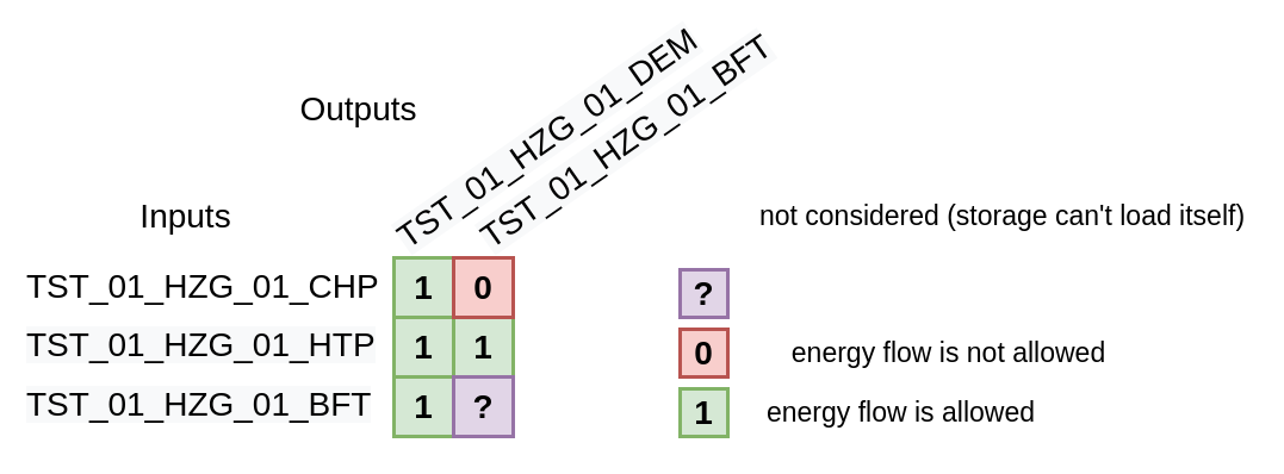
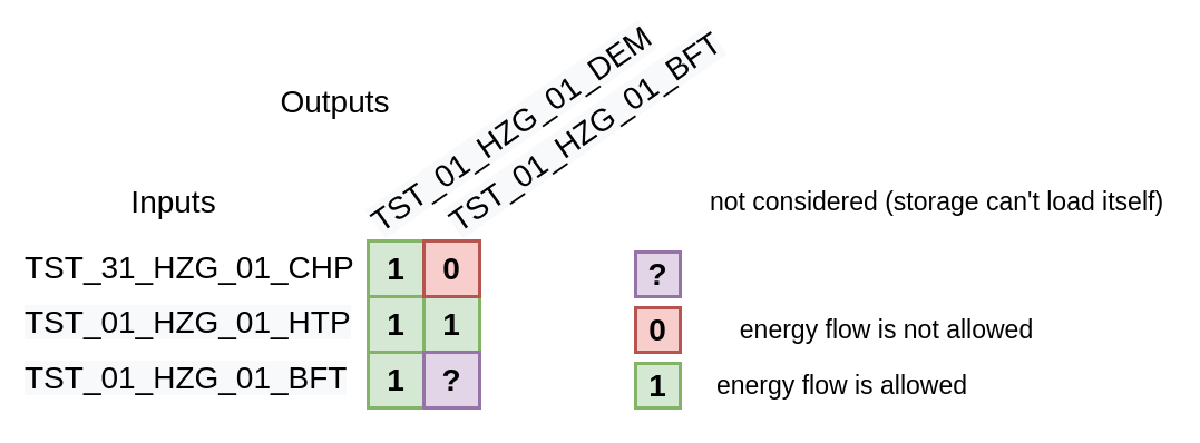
- <mxCell id="8" value="TST_01_HZG_01_CHP&lt;br&gt;" style="text;whiteSpace=wrap;html=1;fontSize=28;spacing=2;spacingBottom=-1;spacingTop=1;" parent="1" vertex="1"><mxGeometry x="20" y="170" width="310" height="120" as="geometry" /></mxCell>
+ <mxCell id="8" value="TST_31_HZG_01_CHP&lt;br&gt;" style="text;whiteSpace=wrap;html=1;fontSize=28;spacing=2;spacingBottom=-1;spacingTop=1;" parent="1" vertex="1"><mxGeometry x="20" y="170" width="310" height="120" as="geometry" /></mxCell>
